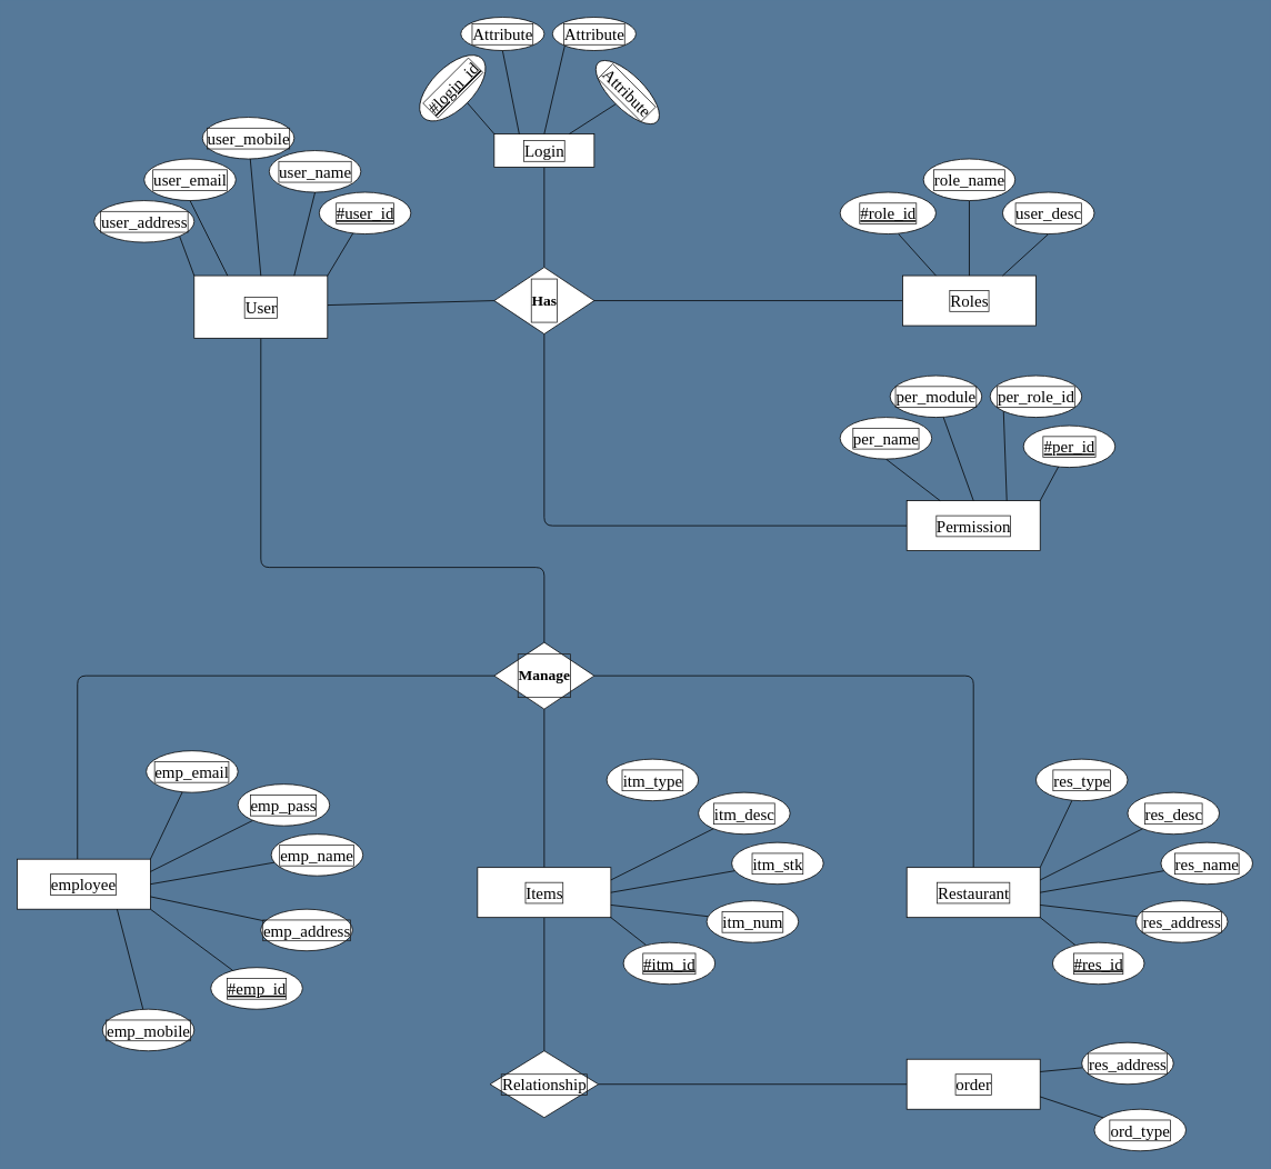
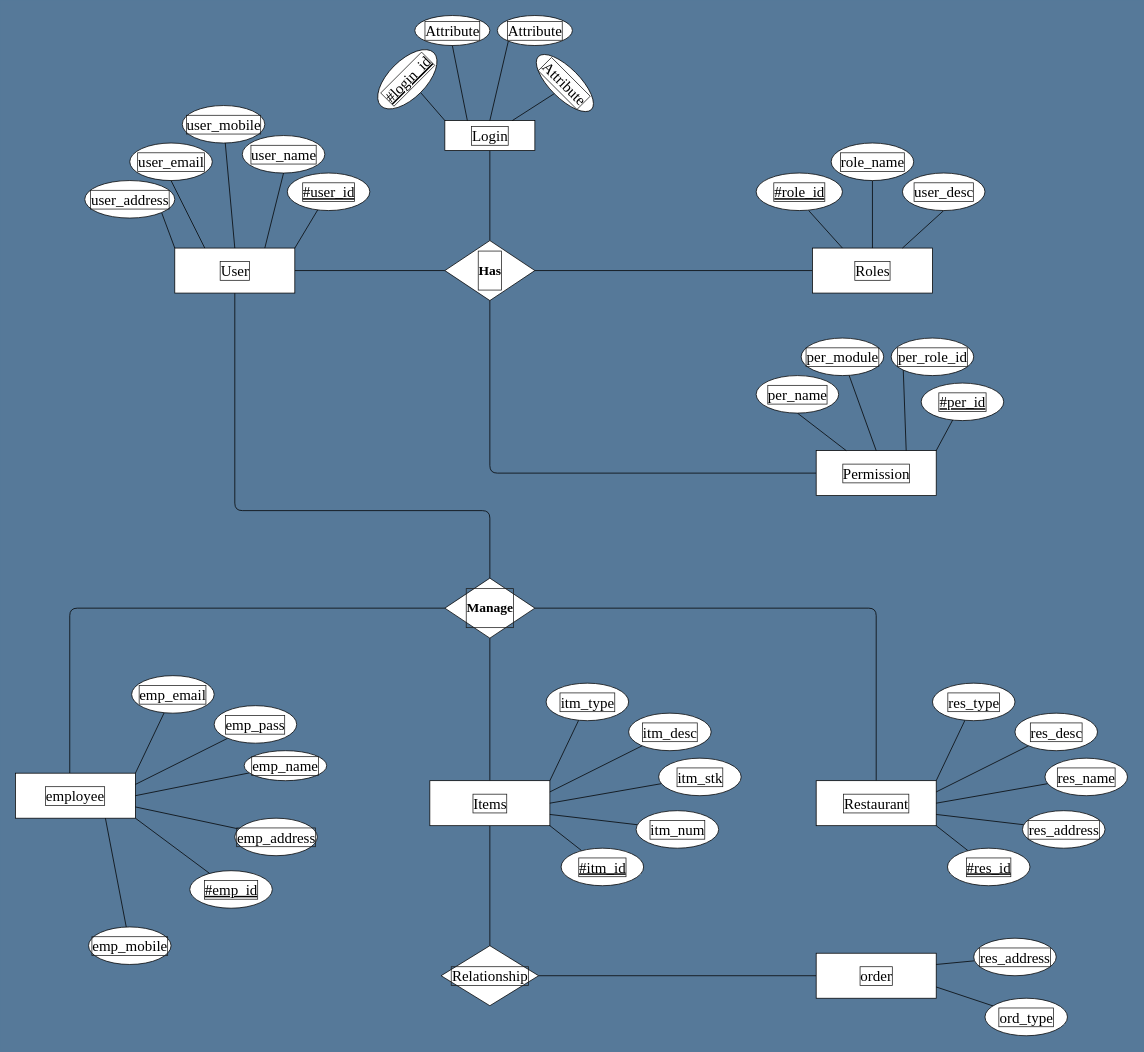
- <mxCell id="18" value="&lt;font style=&quot;font-size: 20px;&quot;&gt;User&lt;/font&gt;" style="whiteSpace=wrap;html=1;align=center;fontFamily=Times New Roman;labelBorderColor=#1c1c1c;" vertex="1" parent="1"><mxGeometry x="232.5" y="330" width="160" height="75" as="geometry" /></mxCell>
+ <mxCell id="18" value="&lt;font style=&quot;font-size: 20px;&quot;&gt;User&lt;/font&gt;" style="whiteSpace=wrap;html=1;align=center;fontFamily=Times New Roman;labelBorderColor=#1c1c1c;" vertex="1" parent="1"><mxGeometry x="232.5" y="330" width="160" height="60" as="geometry" /></mxCell>
+ <mxCell id="62" style="edgeStyle=none;html=1;entryX=1;entryY=0;entryDx=0;entryDy=0;strokeColor=default;fontFamily=Times New Roman;fontSize=20;endArrow=none;endFill=0;labelBorderColor=#1c1c1c;" edge="1" source="63" target="61" parent="1"><mxGeometry relative="1" as="geometry" /></mxCell>
- <mxCell id="78" value="emp_name" style="ellipse;whiteSpace=wrap;html=1;align=center;fontFamily=Times New Roman;fontSize=20;labelBorderColor=#1c1c1c;" vertex="1" parent="1"><mxGeometry x="325" y="1000" width="110" height="50" as="geometry" /></mxCell>
+ <mxCell id="78" value="emp_name" style="ellipse;whiteSpace=wrap;html=1;align=center;fontFamily=Times New Roman;fontSize=20;labelBorderColor=#1c1c1c;" vertex="1" parent="1"><mxGeometry x="325" y="1000" width="110" height="40" as="geometry" /></mxCell>
- <mxCell id="84" value="emp_mobile" style="ellipse;whiteSpace=wrap;html=1;align=center;fontFamily=Times New Roman;fontSize=20;labelBorderColor=#1c1c1c;" vertex="1" parent="1"><mxGeometry x="122.5" y="1210" width="110" height="50" as="geometry" /></mxCell>
+ <mxCell id="84" value="emp_mobile" style="ellipse;whiteSpace=wrap;html=1;align=center;fontFamily=Times New Roman;fontSize=20;labelBorderColor=#1c1c1c;" vertex="1" parent="1"><mxGeometry x="117.5" y="1235" width="110" height="50" as="geometry" /></mxCell>
